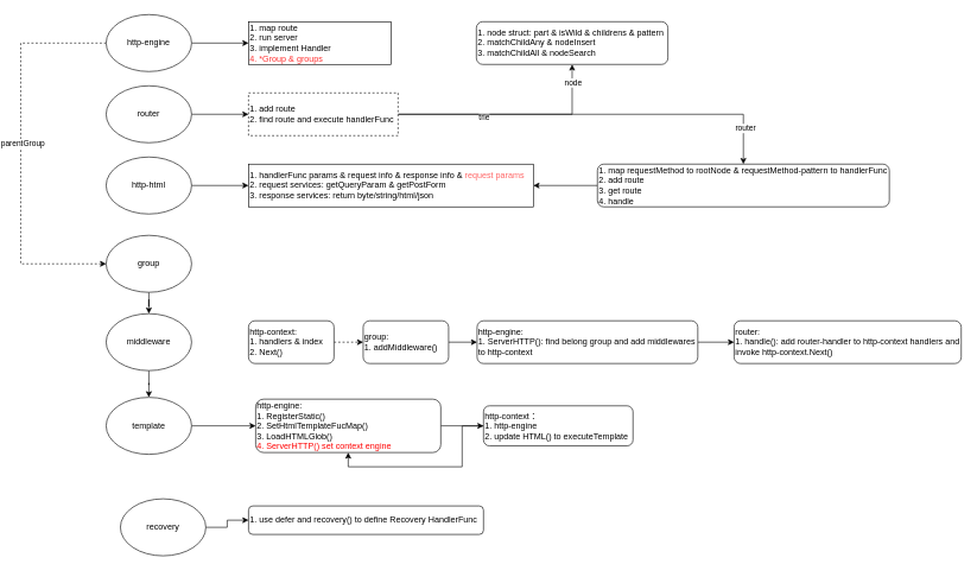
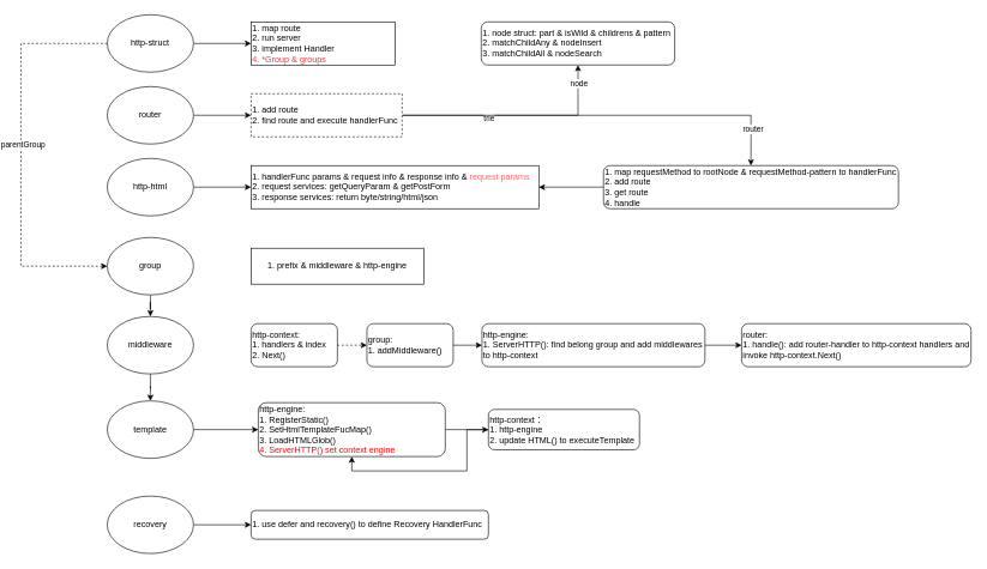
- <mxCell id="5" value="http-engine" style="ellipse;whiteSpace=wrap;html=1;" parent="1" vertex="1"><mxGeometry x="140" y="20" width="120" height="80" as="geometry" /></mxCell>
+ <mxCell id="5" value="http-struct" style="ellipse;whiteSpace=wrap;html=1;" parent="1" vertex="1"><mxGeometry x="140" y="20" width="120" height="80" as="geometry" /></mxCell>
+ <mxCell id="29" value="1. prefix &amp;amp; middleware &amp;amp; http-engine" style="whiteSpace=wrap;html=1;" vertex="1" parent="1"><mxGeometry x="340" y="345" width="240" height="50" as="geometry" /></mxCell>
- <mxCell id="15" value="recovery" style="ellipse;whiteSpace=wrap;html=1;" parent="1" vertex="1"><mxGeometry x="160" y="700" width="120" height="80" as="geometry" /></mxCell>
+ <mxCell id="15" value="recovery" style="ellipse;whiteSpace=wrap;html=1;" parent="1" vertex="1"><mxGeometry x="140" y="690" width="120" height="80" as="geometry" /></mxCell>
